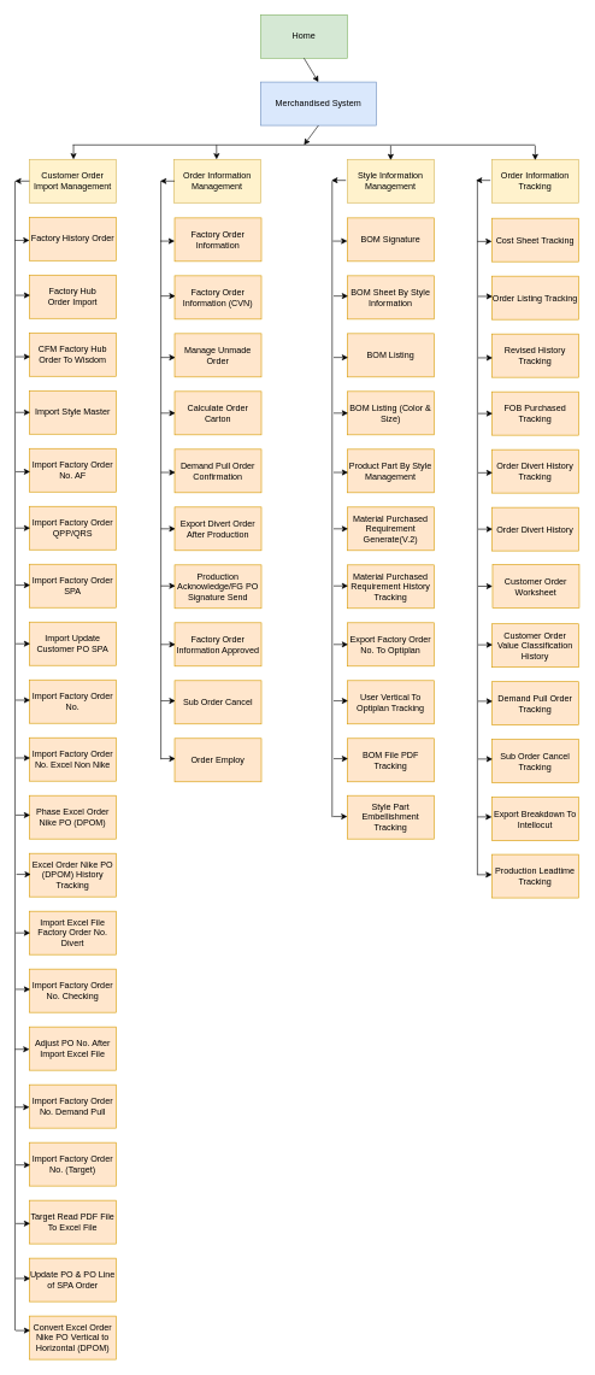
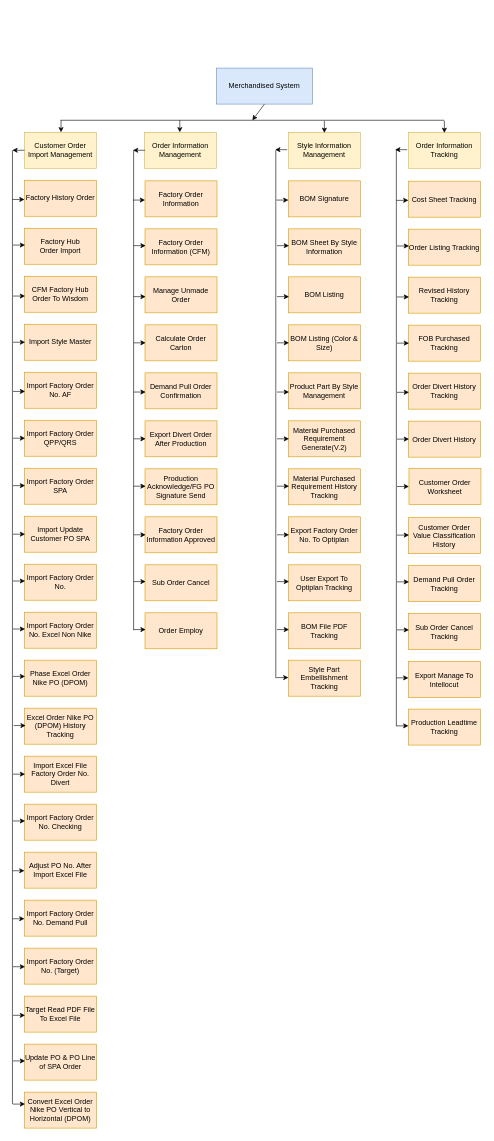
- <mxCell id="2" value="Home" style="rounded=0;whiteSpace=wrap;html=1;fillColor=#d5e8d4;strokeColor=#82b366;" vertex="1" parent="1"><mxGeometry x="360" y="20" width="120" height="60" as="geometry" /></mxCell>
- <mxCell id="9" value="" style="endArrow=classic;html=1;rounded=0;exitX=0.5;exitY=1;exitDx=0;exitDy=0;entryX=0.5;entryY=0;entryDx=0;entryDy=0;" edge="1" parent="1" source="2" target="3"><mxGeometry width="50" height="50" relative="1" as="geometry"><mxPoint x="400" y="360" as="sourcePoint" /><mxPoint x="450" y="310" as="targetPoint" /></mxGeometry></mxCell>
- <mxCell id="58" value="Factory Order Information (CVN)" style="rounded=0;whiteSpace=wrap;html=1;fillColor=#ffe6cc;strokeColor=#d79b00;" vertex="1" parent="1"><mxGeometry x="241" y="381" width="120" height="60" as="geometry" /></mxCell>
+ <mxCell id="58" value="Factory Order Information (CFM)" style="rounded=0;whiteSpace=wrap;html=1;fillColor=#ffe6cc;strokeColor=#d79b00;" vertex="1" parent="1"><mxGeometry x="241" y="381" width="120" height="60" as="geometry" /></mxCell>
- <mxCell id="87" value="User Vertical To Optiplan Tracking" style="rounded=0;whiteSpace=wrap;html=1;fillColor=#ffe6cc;strokeColor=#d79b00;" vertex="1" parent="1"><mxGeometry x="480" y="941" width="120" height="60" as="geometry" /></mxCell>
+ <mxCell id="87" value="User Export To Optiplan Tracking" style="rounded=0;whiteSpace=wrap;html=1;fillColor=#ffe6cc;strokeColor=#d79b00;" vertex="1" parent="1"><mxGeometry x="480" y="941" width="120" height="60" as="geometry" /></mxCell>
- <mxCell id="110" value="Export Breakdown To Intellocut" style="rounded=0;whiteSpace=wrap;html=1;fillColor=#ffe6cc;strokeColor=#d79b00;" vertex="1" parent="1"><mxGeometry x="680" y="1102.5" width="120" height="60" as="geometry" /></mxCell>
+ <mxCell id="110" value="Export Manage To Intellocut" style="rounded=0;whiteSpace=wrap;html=1;fillColor=#ffe6cc;strokeColor=#d79b00;" vertex="1" parent="1"><mxGeometry x="680" y="1102.5" width="120" height="60" as="geometry" /></mxCell>
